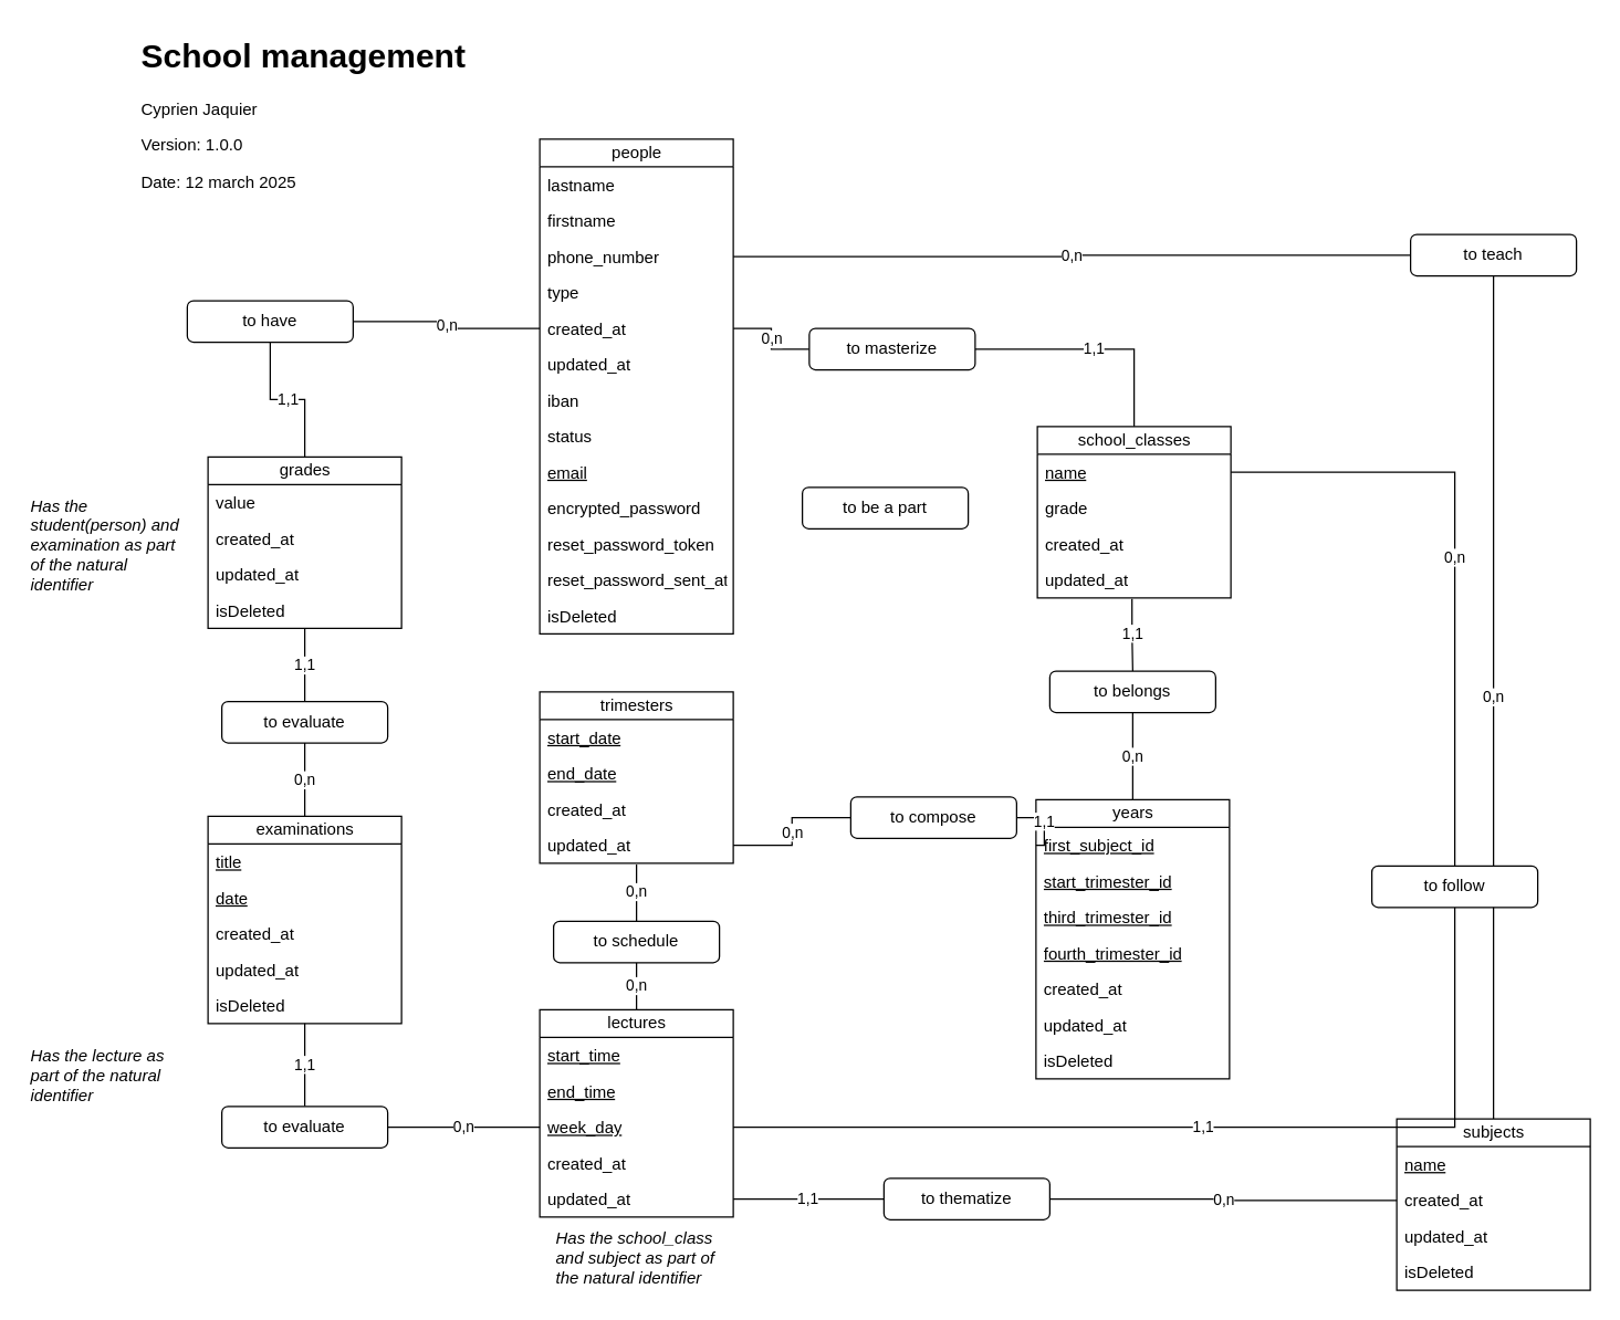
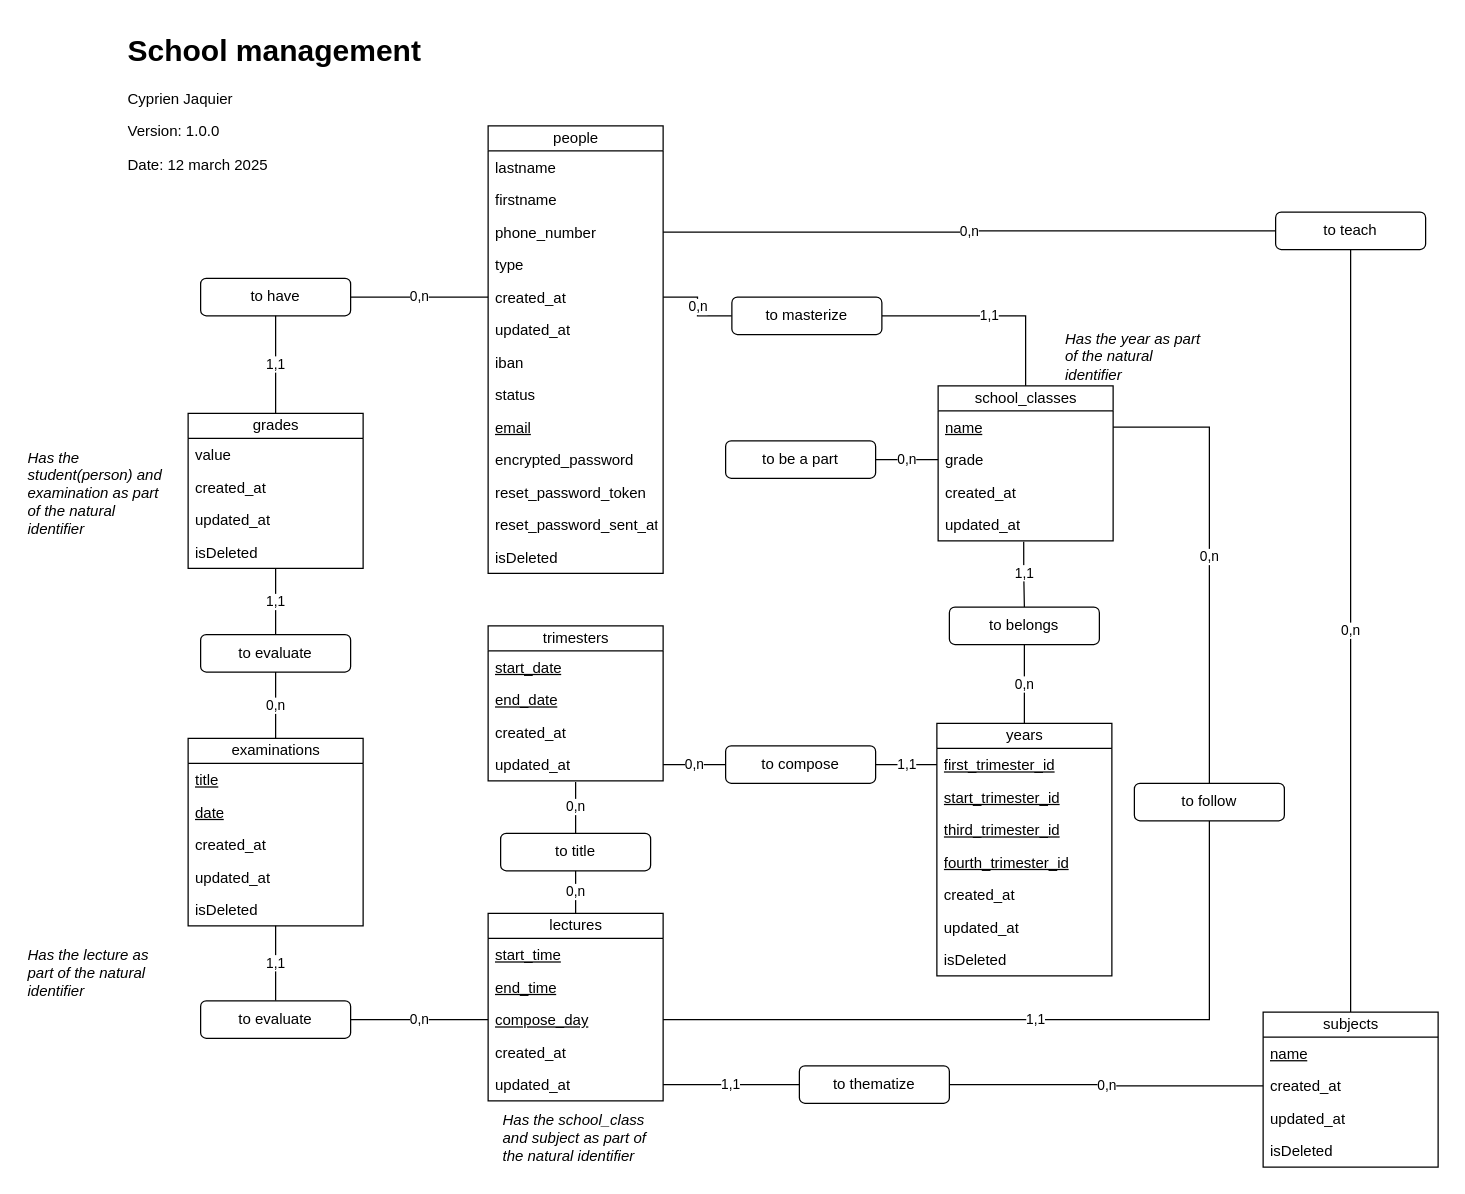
- <mxCell id="66" value="to have" style="rounded=1;whiteSpace=wrap;html=1;" vertex="1" parent="1"><mxGeometry x="135" y="217" width="120" height="30" as="geometry" /></mxCell>
+ <mxCell id="66" value="to have" style="rounded=1;whiteSpace=wrap;html=1;" vertex="1" parent="1"><mxGeometry x="160" y="222" width="120" height="30" as="geometry" /></mxCell>
+ <mxCell id="91" value="Has the year as part of the natural identifier" style="text;html=1;align=left;verticalAlign=middle;whiteSpace=wrap;rounded=0;fontStyle=2" vertex="1" parent="1"><mxGeometry x="850" y="262" width="120" height="46" as="geometry" /></mxCell>
+ <mxCell id="62" value="0,n" style="edgeStyle=orthogonalEdgeStyle;rounded=0;orthogonalLoop=1;jettySize=auto;html=1;entryX=0;entryY=0.5;entryDx=0;entryDy=0;endArrow=none;startFill=0;exitX=1;exitY=0.5;exitDx=0;exitDy=0;" edge="1" parent="1" source="61" target="37"><mxGeometry relative="1" as="geometry"><mxPoint x="540" y="377" as="sourcePoint" /><mxPoint x="590" y="377" as="targetPoint" /></mxGeometry></mxCell>
- <mxCell id="84" value="to compose" style="rounded=1;whiteSpace=wrap;html=1;" vertex="1" parent="1"><mxGeometry x="615" y="576" width="120" height="30" as="geometry" /></mxCell>
+ <mxCell id="84" value="to compose" style="rounded=1;whiteSpace=wrap;html=1;" vertex="1" parent="1"><mxGeometry x="580" y="596" width="120" height="30" as="geometry" /></mxCell>
- <mxCell id="51" value="first_subject_id" style="text;strokeColor=none;fillColor=none;align=left;verticalAlign=top;spacingLeft=4;spacingRight=4;overflow=hidden;rotatable=0;points=[[0,0.5],[1,0.5]];portConstraint=eastwest;whiteSpace=wrap;html=1;fontStyle=4" vertex="1" parent="50"><mxGeometry y="20" width="140" height="26" as="geometry" /></mxCell>
+ <mxCell id="51" value="first_trimester_id" style="text;strokeColor=none;fillColor=none;align=left;verticalAlign=top;spacingLeft=4;spacingRight=4;overflow=hidden;rotatable=0;points=[[0,0.5],[1,0.5]];portConstraint=eastwest;whiteSpace=wrap;html=1;fontStyle=4" vertex="1" parent="50"><mxGeometry y="20" width="140" height="26" as="geometry" /></mxCell>
- <mxCell id="86" value="to follow" style="rounded=1;whiteSpace=wrap;html=1;" vertex="1" parent="1"><mxGeometry x="992" y="626" width="120" height="30" as="geometry" /></mxCell>
+ <mxCell id="86" value="to follow" style="rounded=1;whiteSpace=wrap;html=1;" vertex="1" parent="1"><mxGeometry x="907" y="626" width="120" height="30" as="geometry" /></mxCell>
- <mxCell id="80" value="to schedule" style="rounded=1;whiteSpace=wrap;html=1;" vertex="1" parent="1"><mxGeometry x="400" y="666" width="120" height="30" as="geometry" /></mxCell>
+ <mxCell id="80" value="to title" style="rounded=1;whiteSpace=wrap;html=1;" vertex="1" parent="1"><mxGeometry x="400" y="666" width="120" height="30" as="geometry" /></mxCell>
- <mxCell id="32" value="week_day" style="text;strokeColor=none;fillColor=none;align=left;verticalAlign=top;spacingLeft=4;spacingRight=4;overflow=hidden;rotatable=0;points=[[0,0.5],[1,0.5]];portConstraint=eastwest;whiteSpace=wrap;html=1;fontStyle=4" vertex="1" parent="29"><mxGeometry y="72" width="140" height="26" as="geometry" /></mxCell>
+ <mxCell id="32" value="compose_day" style="text;strokeColor=none;fillColor=none;align=left;verticalAlign=top;spacingLeft=4;spacingRight=4;overflow=hidden;rotatable=0;points=[[0,0.5],[1,0.5]];portConstraint=eastwest;whiteSpace=wrap;html=1;fontStyle=4" vertex="1" parent="29"><mxGeometry y="72" width="140" height="26" as="geometry" /></mxCell>
